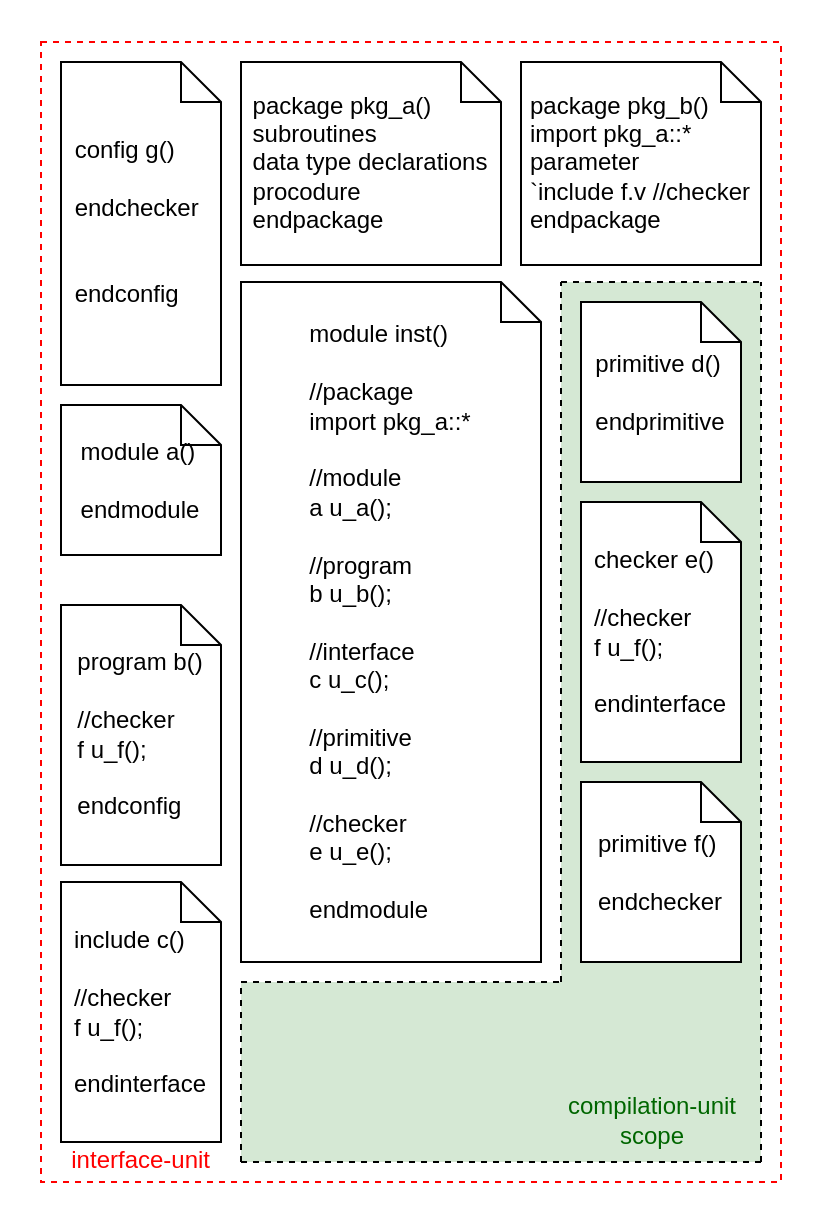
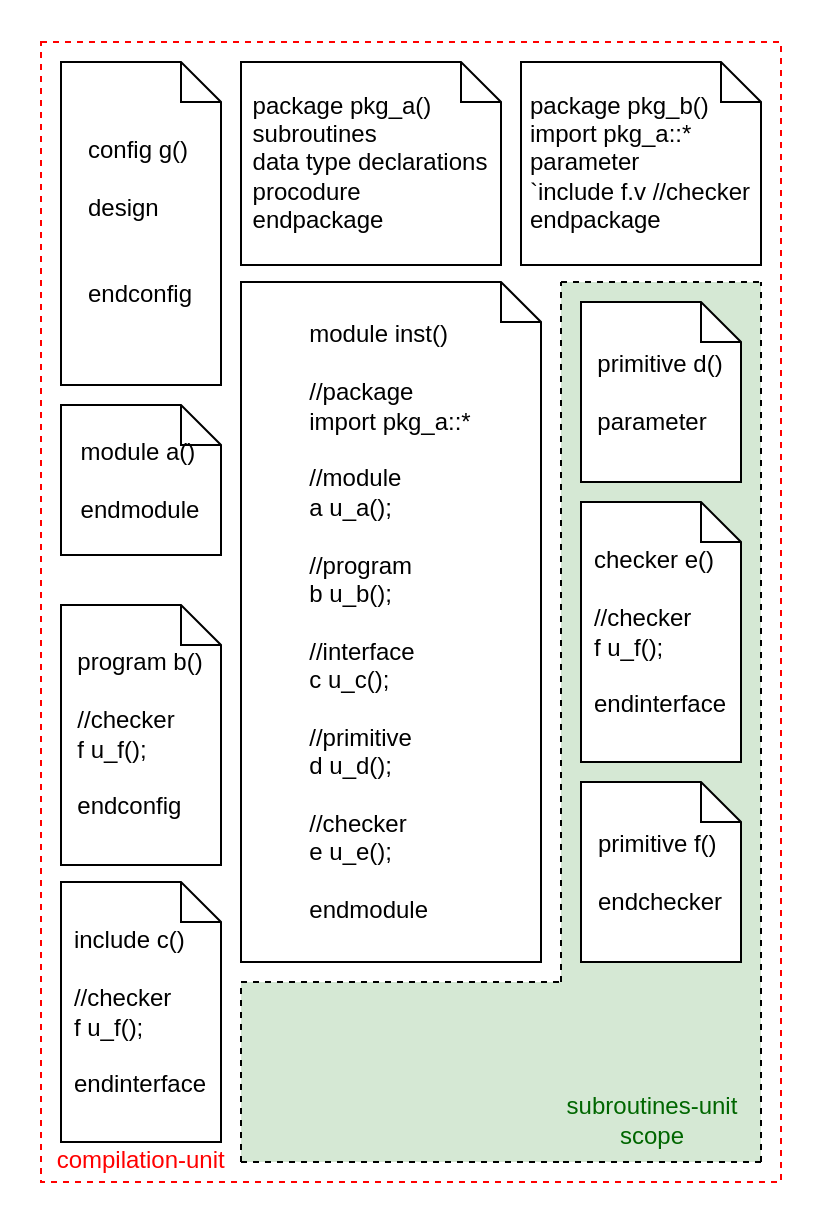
- <mxCell id="23" value="&lt;div style=&quot;text-align: left&quot;&gt;config g()&lt;/div&gt;&lt;div style=&quot;text-align: left&quot;&gt;&lt;br&gt;&lt;/div&gt;&lt;div style=&quot;text-align: left&quot;&gt;endchecker&amp;nbsp;&lt;/div&gt;&lt;div style=&quot;text-align: left&quot;&gt;&lt;br&gt;&lt;/div&gt;&lt;div style=&quot;text-align: left&quot;&gt;&lt;br&gt;&lt;/div&gt;&lt;div style=&quot;text-align: left&quot;&gt;endconfig&lt;/div&gt;" style="shape=note;size=20;whiteSpace=wrap;html=1;" vertex="1" parent="1"><mxGeometry x="30" y="30.5" width="80" height="161.5" as="geometry" /></mxCell>
+ <mxCell id="23" value="&lt;div style=&quot;text-align: left&quot;&gt;config g()&lt;/div&gt;&lt;div style=&quot;text-align: left&quot;&gt;&lt;br&gt;&lt;/div&gt;&lt;div style=&quot;text-align: left&quot;&gt;design&amp;nbsp;&lt;/div&gt;&lt;div style=&quot;text-align: left&quot;&gt;&lt;br&gt;&lt;/div&gt;&lt;div style=&quot;text-align: left&quot;&gt;&lt;br&gt;&lt;/div&gt;&lt;div style=&quot;text-align: left&quot;&gt;endconfig&lt;/div&gt;" style="shape=note;size=20;whiteSpace=wrap;html=1;" vertex="1" parent="1"><mxGeometry x="30" y="30.5" width="80" height="161.5" as="geometry" /></mxCell>
- <mxCell id="18" value="&lt;div style=&quot;text-align: left&quot;&gt;primitive d()&lt;/div&gt;&lt;div style=&quot;text-align: left&quot;&gt;&lt;br&gt;&lt;/div&gt;&lt;div style=&quot;text-align: left&quot;&gt;endprimitive&lt;/div&gt;" style="shape=note;size=20;whiteSpace=wrap;html=1;" vertex="1" parent="1"><mxGeometry x="290" y="150.5" width="80" height="90" as="geometry" /></mxCell>
+ <mxCell id="18" value="&lt;div style=&quot;text-align: left&quot;&gt;primitive d()&lt;/div&gt;&lt;div style=&quot;text-align: left&quot;&gt;&lt;br&gt;&lt;/div&gt;&lt;div style=&quot;text-align: left&quot;&gt;parameter&lt;/div&gt;" style="shape=note;size=20;whiteSpace=wrap;html=1;" vertex="1" parent="1"><mxGeometry x="290" y="150.5" width="80" height="90" as="geometry" /></mxCell>
- <mxCell id="20" value="&lt;font color=&quot;#006600&quot;&gt;compilation-unit scope&lt;/font&gt;" style="text;html=1;strokeColor=none;fillColor=none;align=center;verticalAlign=middle;whiteSpace=wrap;rounded=0;shadow=0;glass=0;dashed=1;opacity=50;" vertex="1" parent="1"><mxGeometry x="281" y="549.5" width="90" height="20" as="geometry" /></mxCell>
+ <mxCell id="20" value="&lt;font color=&quot;#006600&quot;&gt;subroutines-unit scope&lt;/font&gt;" style="text;html=1;strokeColor=none;fillColor=none;align=center;verticalAlign=middle;whiteSpace=wrap;rounded=0;shadow=0;glass=0;dashed=1;opacity=50;" vertex="1" parent="1"><mxGeometry x="281" y="549.5" width="90" height="20" as="geometry" /></mxCell>
- <mxCell id="3" value="&lt;font color=&quot;#ff0000&quot;&gt;interface-unit&amp;nbsp;&lt;/font&gt;" style="text;html=1;strokeColor=none;fillColor=none;align=center;verticalAlign=middle;whiteSpace=wrap;rounded=0;shadow=0;glass=0;dashed=1;opacity=50;" vertex="1" parent="1"><mxGeometry x="27" y="569.5" width="90" height="20" as="geometry" /></mxCell>
+ <mxCell id="3" value="&lt;font color=&quot;#ff0000&quot;&gt;compilation-unit&amp;nbsp;&lt;/font&gt;" style="text;html=1;strokeColor=none;fillColor=none;align=center;verticalAlign=middle;whiteSpace=wrap;rounded=0;shadow=0;glass=0;dashed=1;opacity=50;" vertex="1" parent="1"><mxGeometry x="27" y="569.5" width="90" height="20" as="geometry" /></mxCell>
